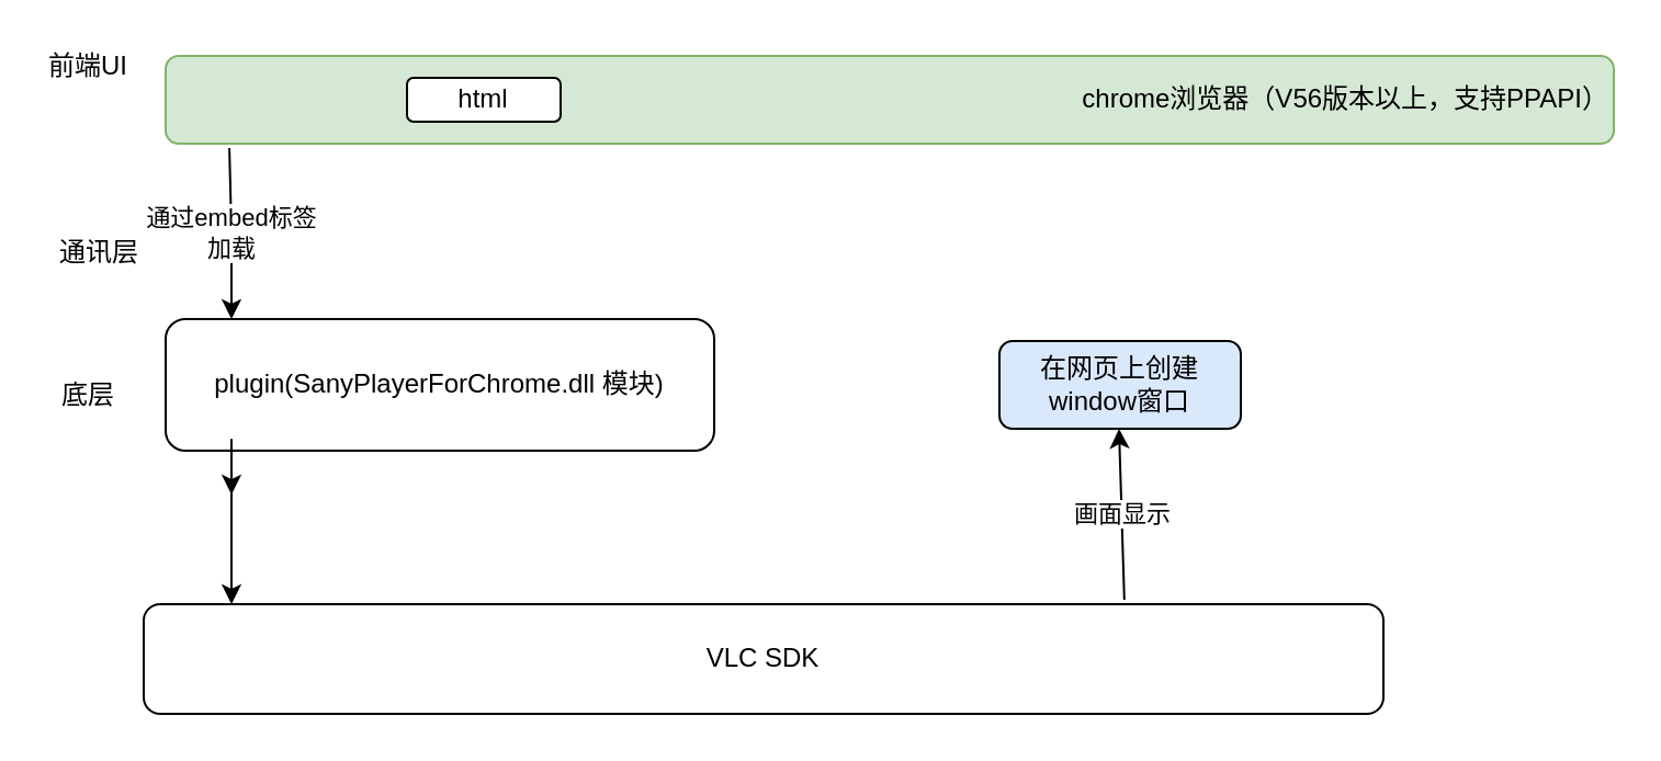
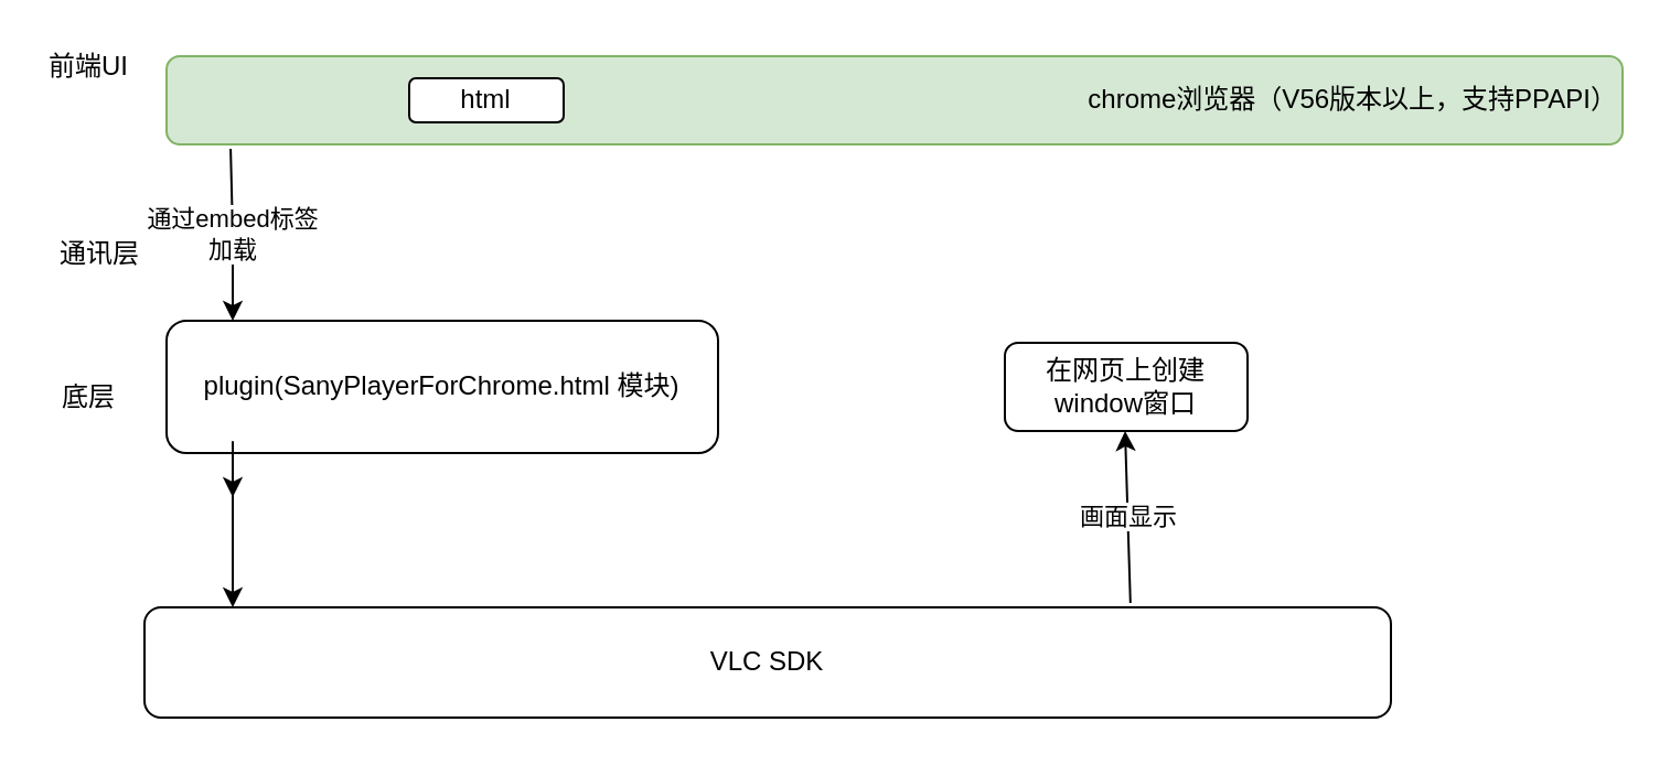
- <mxCell id="4" value="plugin(SanyPlayerForChrome.dll 模块)" style="rounded=1;whiteSpace=wrap;html=1;" vertex="1" parent="1"><mxGeometry x="75" y="145" width="250" height="60" as="geometry" /></mxCell>
+ <mxCell id="4" value="plugin(SanyPlayerForChrome.html 模块)" style="rounded=1;whiteSpace=wrap;html=1;" vertex="1" parent="1"><mxGeometry x="75" y="145" width="250" height="60" as="geometry" /></mxCell>
- <mxCell id="6" value="在网页上创建window窗口" style="rounded=1;whiteSpace=wrap;html=1;fillColor=#dae8fc;" vertex="1" parent="1"><mxGeometry x="455" y="155" width="110" height="40" as="geometry" /></mxCell>
+ <mxCell id="6" value="在网页上创建window窗口" style="rounded=1;whiteSpace=wrap;html=1;" vertex="1" parent="1"><mxGeometry x="455" y="155" width="110" height="40" as="geometry" /></mxCell>
